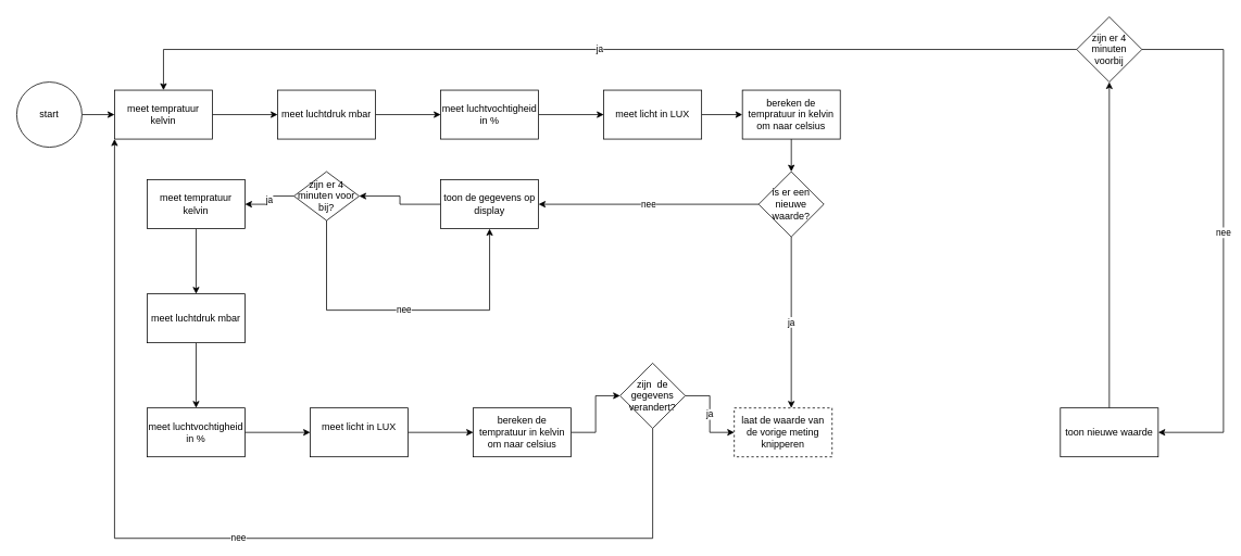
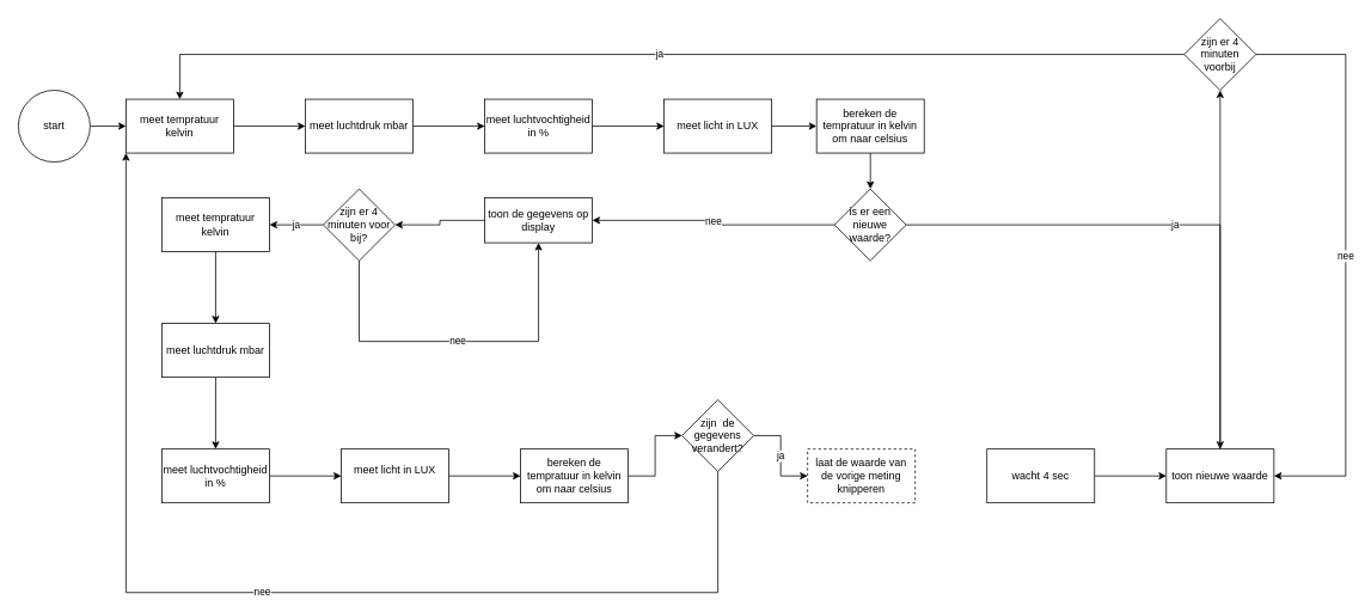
- <mxCell id="18" value="zijn er 4 minuten voor bij?" style="rhombus;whiteSpace=wrap;html=1;" vertex="1" parent="1"><mxGeometry x="360" y="210" width="80" height="60" as="geometry" /></mxCell>
+ <mxCell id="18" value="zijn er 4 minuten voor bij?" style="rhombus;whiteSpace=wrap;html=1;" vertex="1" parent="1"><mxGeometry x="360" y="210" width="80" height="80" as="geometry" /></mxCell>
- <mxCell id="15" value="toon de gegevens op display" style="whiteSpace=wrap;html=1;" vertex="1" parent="1"><mxGeometry x="540" y="220" width="120" height="60" as="geometry" /></mxCell>
+ <mxCell id="15" value="toon de gegevens op display" style="whiteSpace=wrap;html=1;" vertex="1" parent="1"><mxGeometry x="540" y="220" width="120" height="50" as="geometry" /></mxCell>
- <mxCell id="38" value="ja" style="edgeStyle=orthogonalEdgeStyle;rounded=0;orthogonalLoop=1;jettySize=auto;html=1;entryX=0.583;entryY=0;entryDx=0;entryDy=0;entryPerimeter=0;" edge="1" parent="1" source="39" target="32"><mxGeometry relative="1" as="geometry"><mxPoint x="970" y="380" as="targetPoint" /></mxGeometry></mxCell>
+ <mxCell id="38" value="ja" style="edgeStyle=orthogonalEdgeStyle;rounded=0;orthogonalLoop=1;jettySize=auto;html=1;" edge="1" parent="1" source="39" target="36"><mxGeometry relative="1" as="geometry"><mxPoint x="970" y="380" as="targetPoint" /></mxGeometry></mxCell>
+ <mxCell id="34" value="wacht 4 sec" style="whiteSpace=wrap;html=1;" vertex="1" parent="1"><mxGeometry x="1100" width="120" height="60" as="geometry" y="500" /></mxCell>
+ <mxCell id="33" value="" style="edgeStyle=orthogonalEdgeStyle;rounded=0;orthogonalLoop=1;jettySize=auto;html=1;" edge="1" parent="1" source="34" target="36"><mxGeometry relative="1" as="geometry" /></mxCell>
